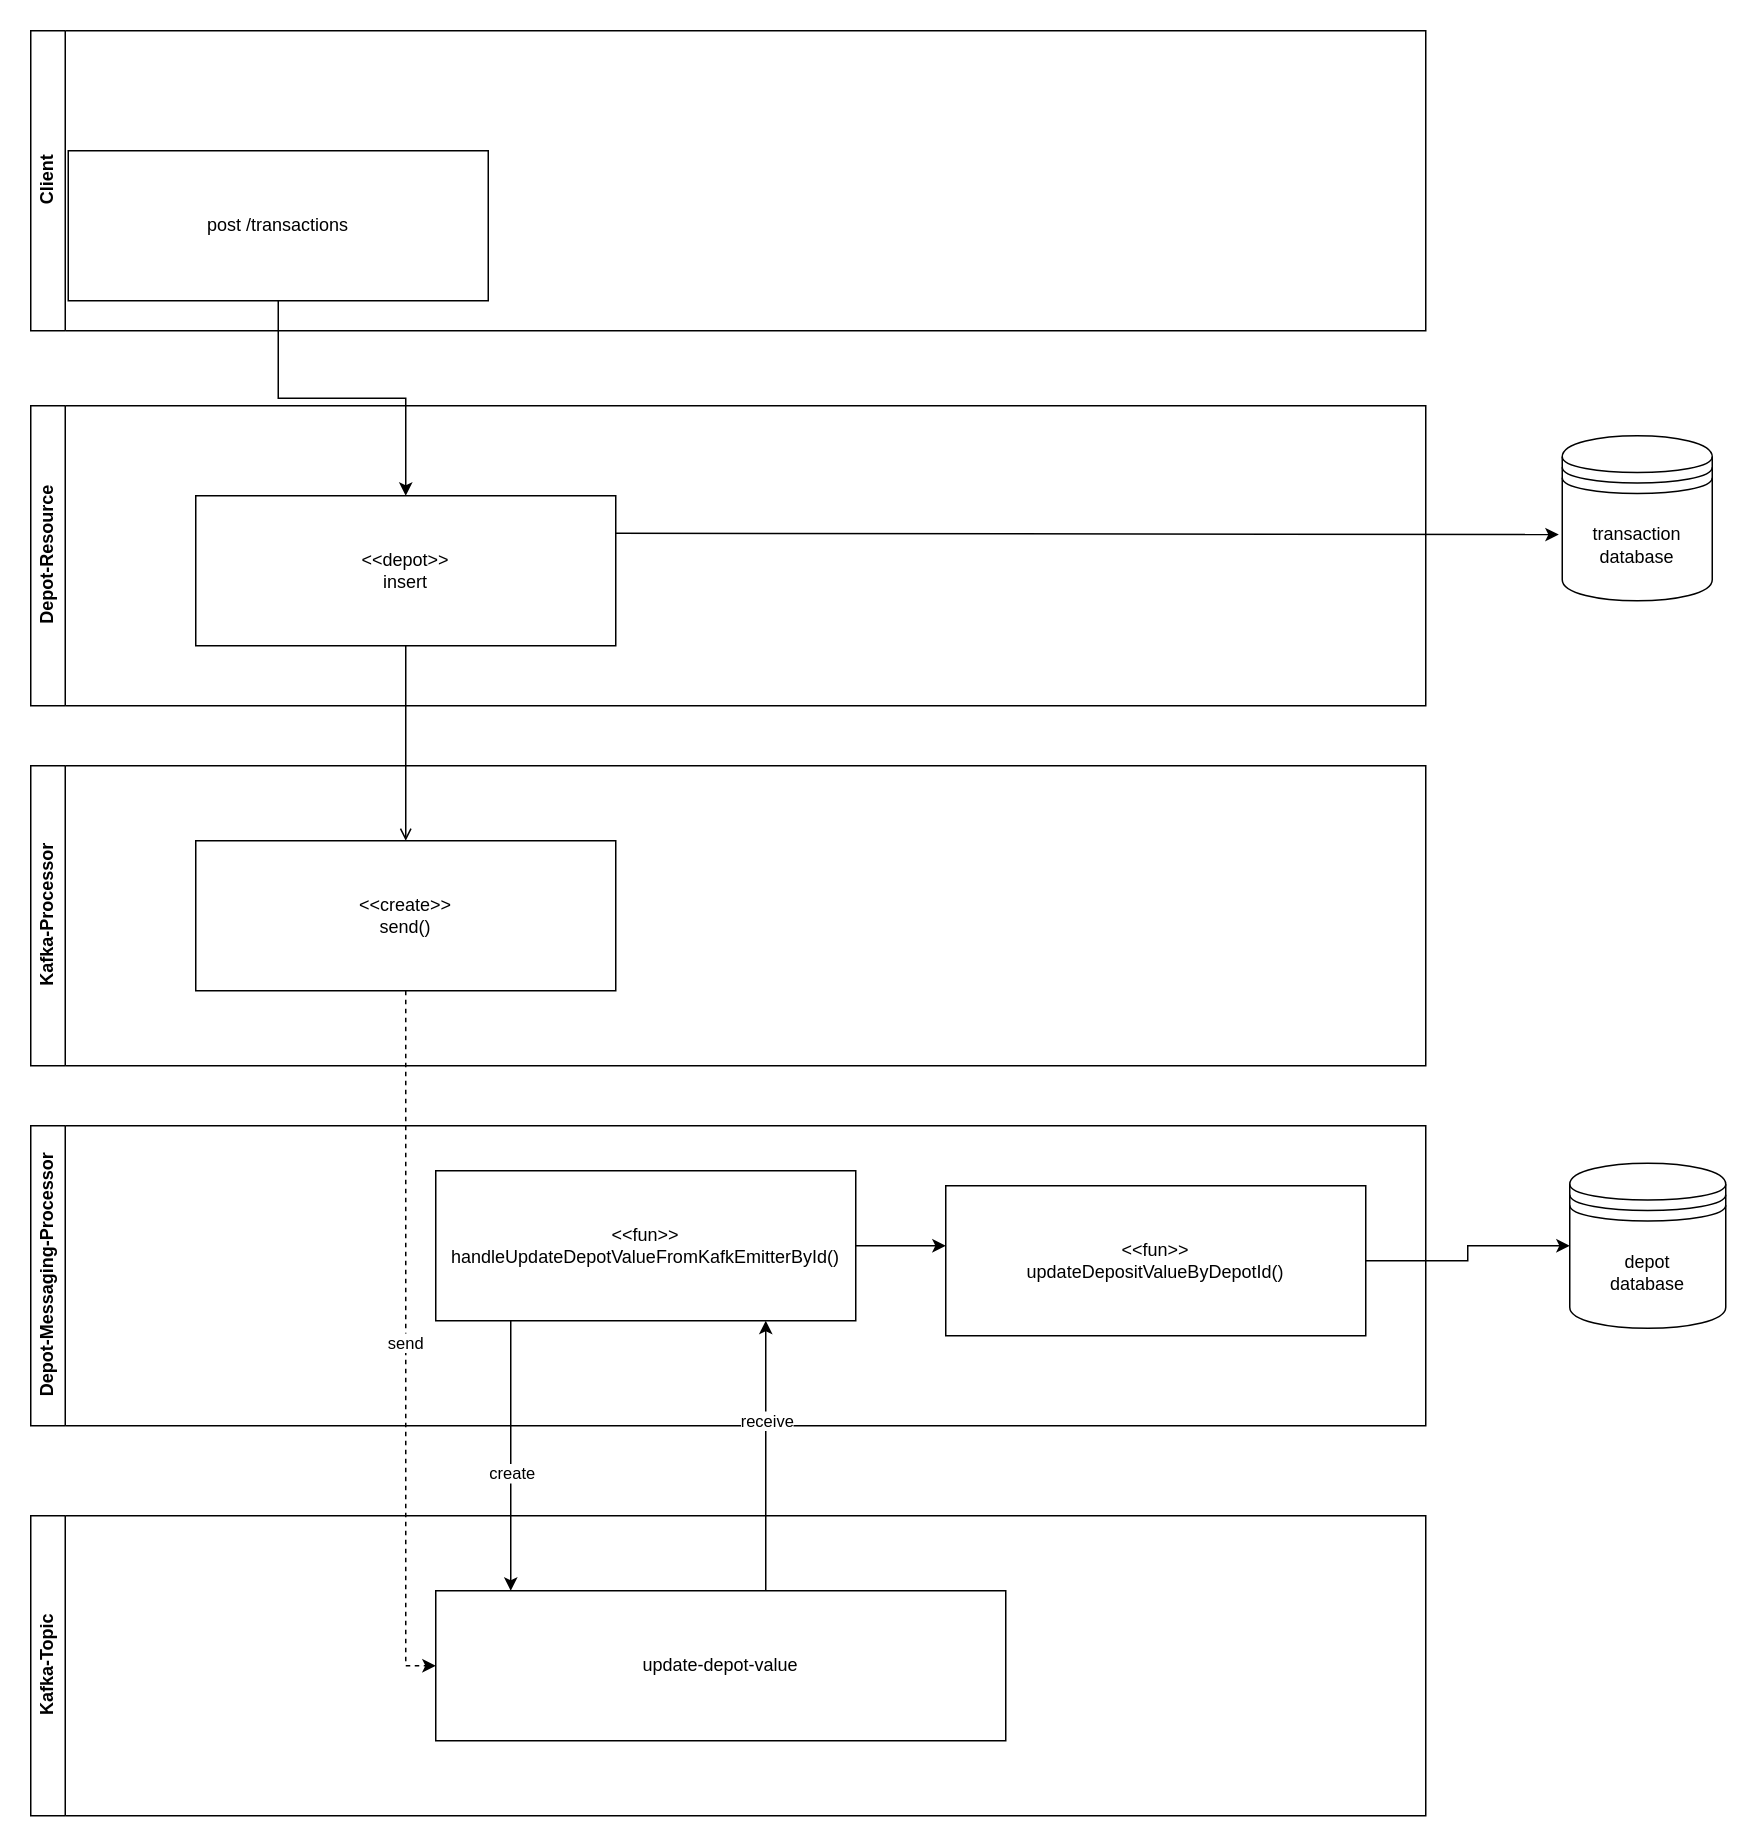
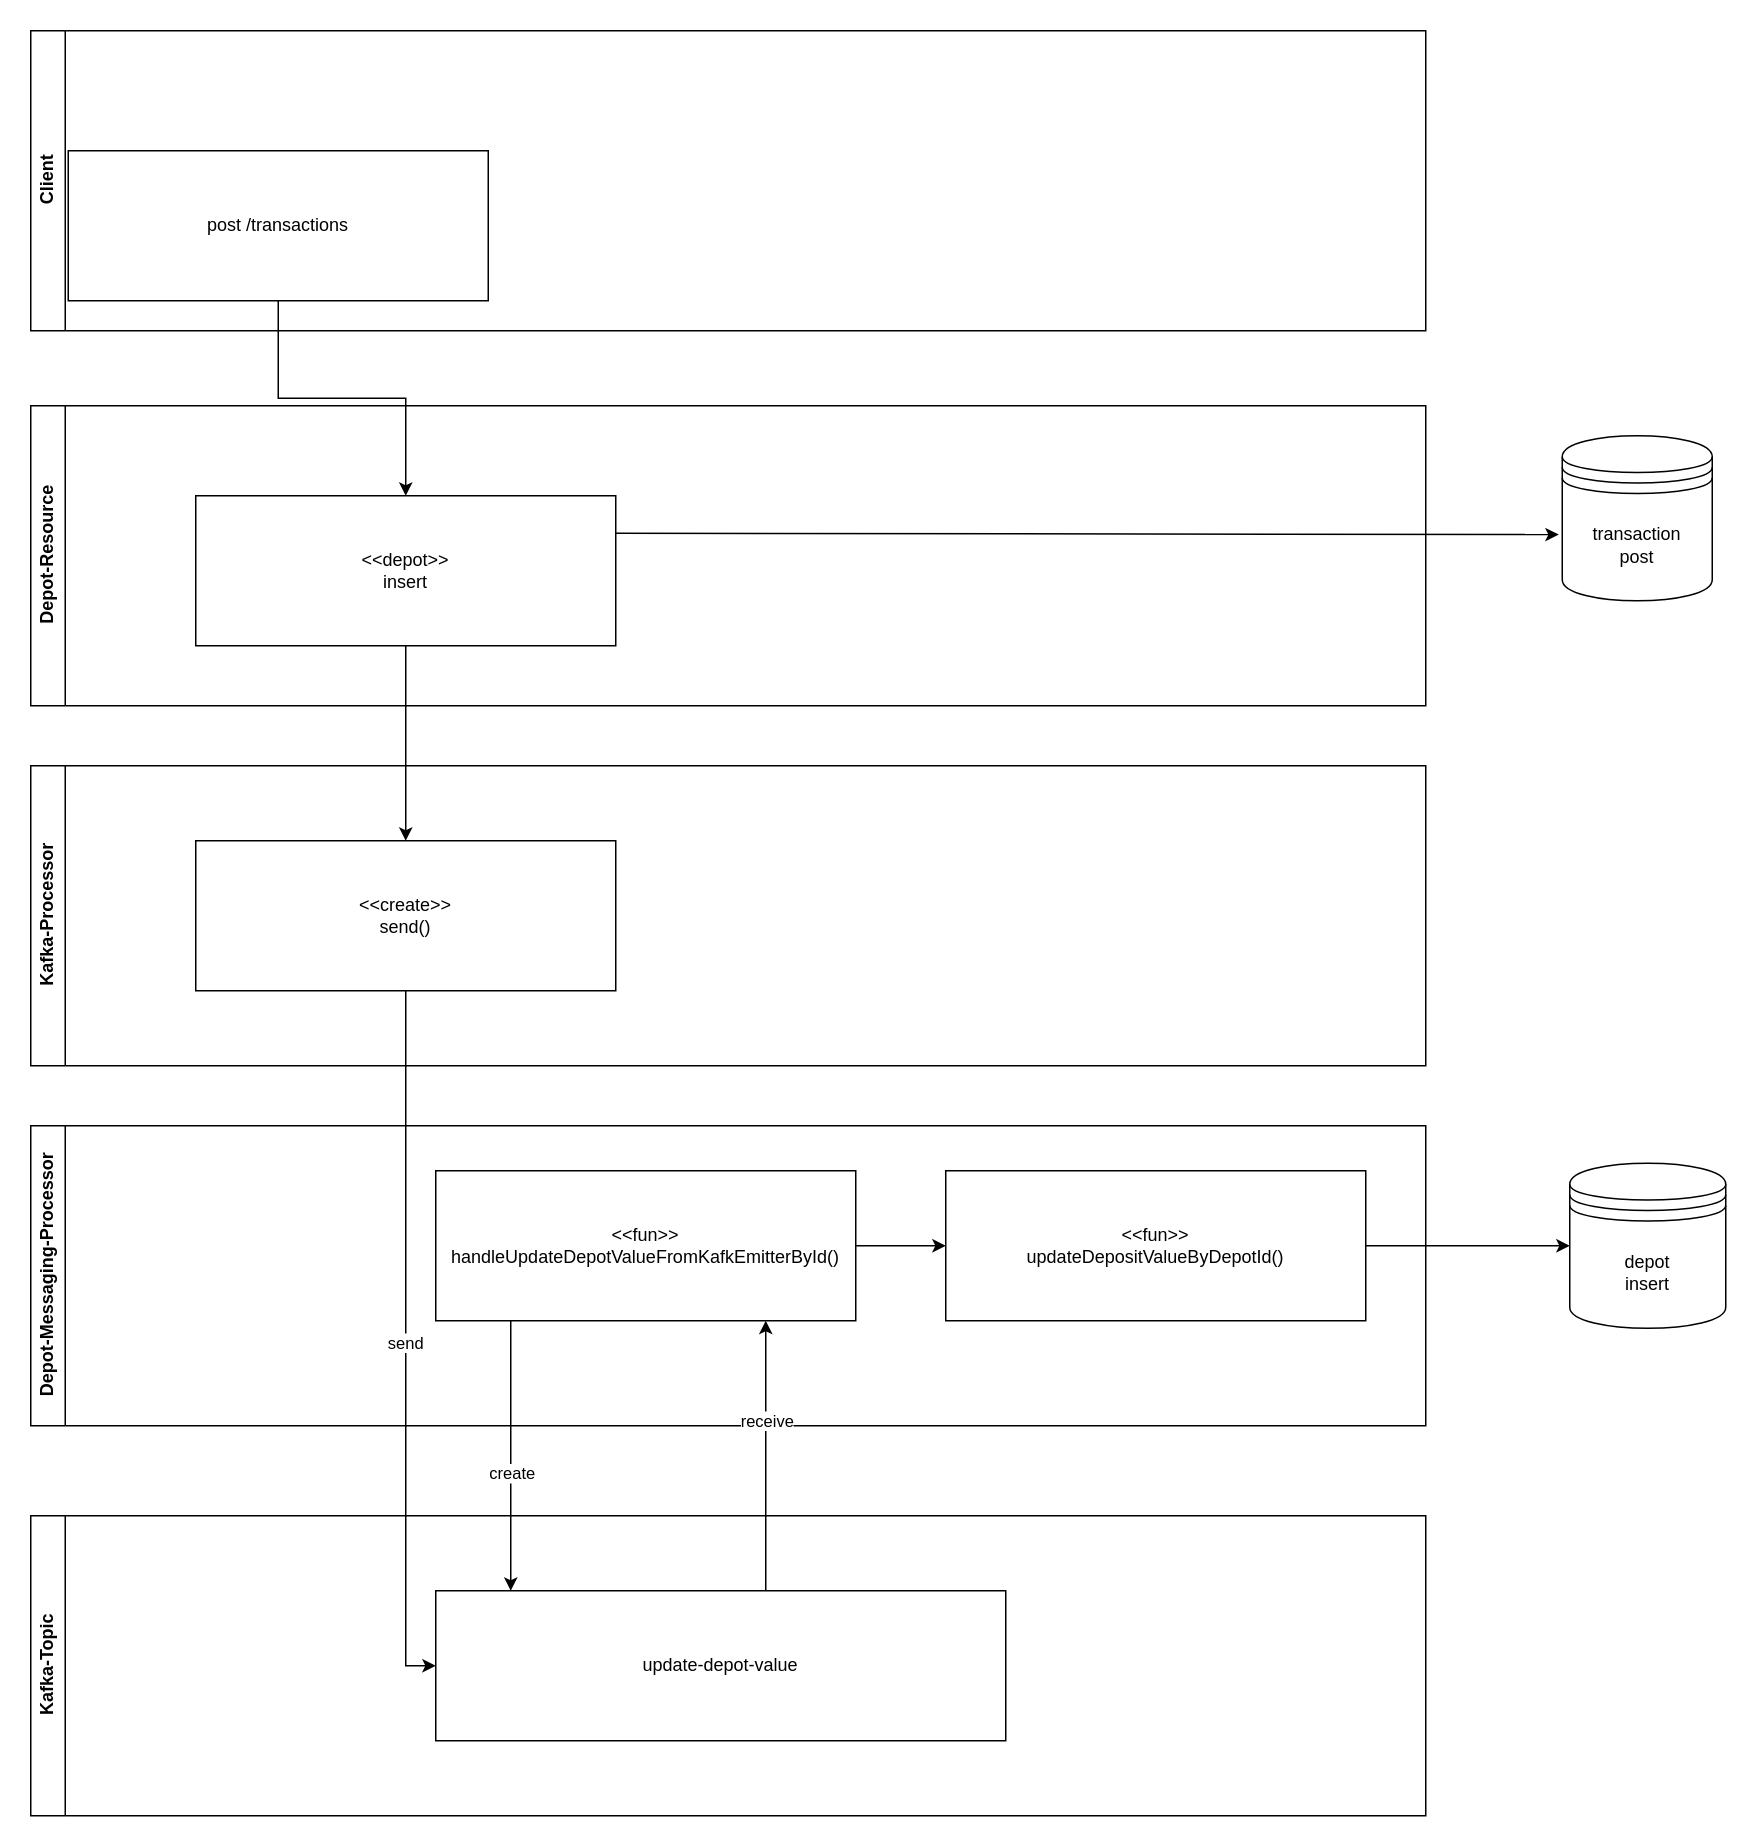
- <mxCell id="11" value="transaction&lt;br&gt;database" style="shape=datastore;whiteSpace=wrap;html=1;" parent="1" vertex="1"><mxGeometry x="1041" y="290" width="100" height="110" as="geometry" /></mxCell>
+ <mxCell id="11" value="transaction&lt;br&gt;post" style="shape=datastore;whiteSpace=wrap;html=1;" parent="1" vertex="1"><mxGeometry x="1041" y="290" width="100" height="110" as="geometry" /></mxCell>
- <mxCell id="13" style="edgeStyle=orthogonalEdgeStyle;rounded=0;orthogonalLoop=1;jettySize=auto;html=1;endArrow=open;" parent="1" source="4" target="8" edge="1"><mxGeometry relative="1" as="geometry" /></mxCell>
+ <mxCell id="13" style="edgeStyle=orthogonalEdgeStyle;rounded=0;orthogonalLoop=1;jettySize=auto;html=1;" parent="1" source="4" target="8" edge="1"><mxGeometry relative="1" as="geometry" /></mxCell>
- <mxCell id="14" value="send" style="edgeStyle=orthogonalEdgeStyle;rounded=0;orthogonalLoop=1;jettySize=auto;html=1;entryX=0;entryY=0.5;entryDx=0;entryDy=0;dashed=1;" parent="1" source="8" target="10" edge="1"><mxGeometry relative="1" as="geometry" /></mxCell>
+ <mxCell id="14" value="send" style="edgeStyle=orthogonalEdgeStyle;rounded=0;orthogonalLoop=1;jettySize=auto;html=1;entryX=0;entryY=0.5;entryDx=0;entryDy=0;" parent="1" source="8" target="10" edge="1"><mxGeometry relative="1" as="geometry" /></mxCell>
- <mxCell id="18" value="&amp;lt;&amp;lt;fun&amp;gt;&amp;gt;&lt;br&gt;updateDepositValueByDepotId()" style="rounded=0;whiteSpace=wrap;html=1;" parent="15" vertex="1"><mxGeometry x="610" y="40" width="280" height="100" as="geometry" /></mxCell>
+ <mxCell id="18" value="&amp;lt;&amp;lt;fun&amp;gt;&amp;gt;&lt;br&gt;updateDepositValueByDepotId()" style="rounded=0;whiteSpace=wrap;html=1;" parent="15" vertex="1"><mxGeometry x="610" y="30" width="280" height="100" as="geometry" /></mxCell>
- <mxCell id="23" value="depot&lt;br&gt;database" style="shape=datastore;whiteSpace=wrap;html=1;" parent="1" vertex="1"><mxGeometry x="1046" y="775" width="104" height="110" as="geometry" /></mxCell>
+ <mxCell id="23" value="depot&lt;br&gt;insert" style="shape=datastore;whiteSpace=wrap;html=1;" parent="1" vertex="1"><mxGeometry x="1046" y="775" width="104" height="110" as="geometry" /></mxCell>
